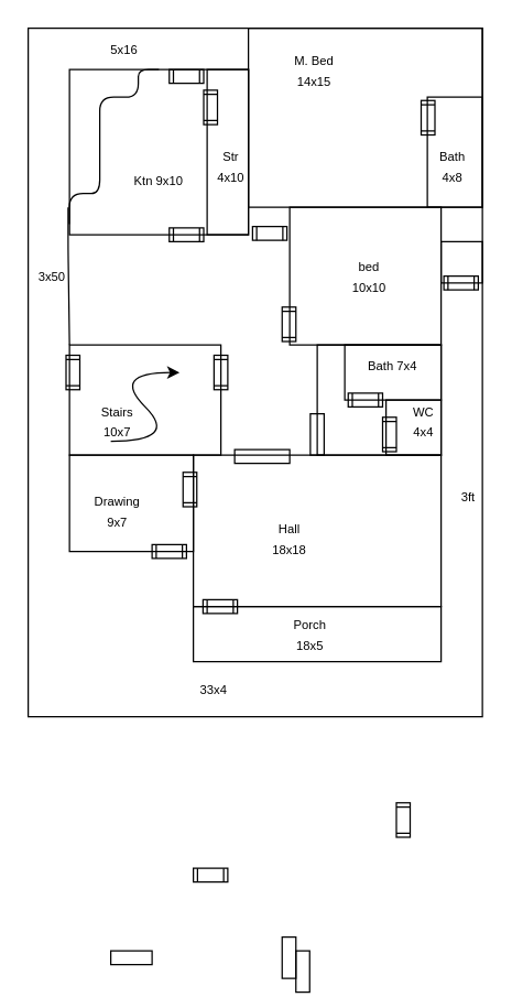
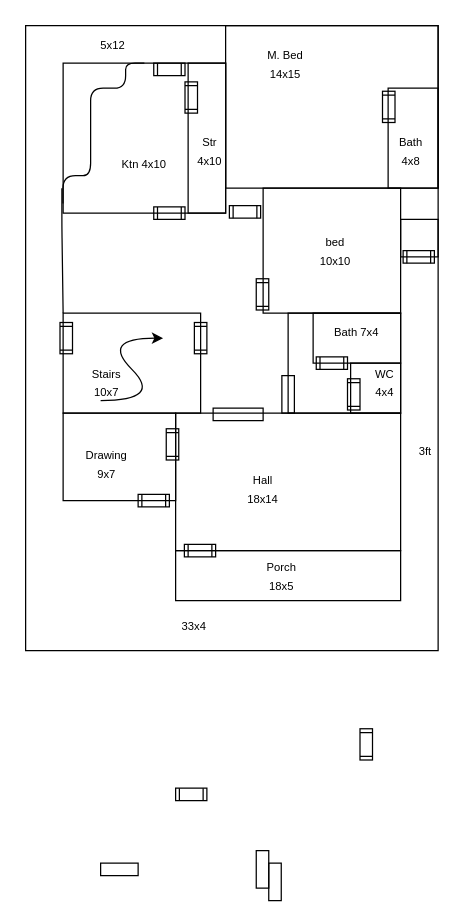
- <mxCell id="51" value="&lt;font style=&quot;font-size: 9px&quot;&gt;5x16&lt;/font&gt;" style="text;html=1;strokeColor=none;fillColor=none;align=center;verticalAlign=middle;whiteSpace=wrap;rounded=0;shadow=0;glass=0;labelBackgroundColor=none;sketch=0;" vertex="1" parent="1"><mxGeometry x="70" y="25" width="40" height="20" as="geometry" /></mxCell>
+ <mxCell id="51" value="&lt;font style=&quot;font-size: 9px&quot;&gt;5x12&lt;/font&gt;" style="text;html=1;strokeColor=none;fillColor=none;align=center;verticalAlign=middle;whiteSpace=wrap;rounded=0;shadow=0;glass=0;labelBackgroundColor=none;sketch=0;" vertex="1" parent="1"><mxGeometry x="70" y="25" width="40" height="20" as="geometry" /></mxCell>
- <mxCell id="48" value="&lt;font style=&quot;font-size: 9px&quot;&gt;Ktn 9x10&lt;/font&gt;" style="text;html=1;strokeColor=none;fillColor=none;align=center;verticalAlign=middle;whiteSpace=wrap;rounded=0;shadow=0;glass=0;labelBackgroundColor=none;sketch=0;" vertex="1" parent="1"><mxGeometry x="95" y="120" width="40" height="20" as="geometry" /></mxCell>
+ <mxCell id="48" value="&lt;font style=&quot;font-size: 9px&quot;&gt;Ktn 4x10&lt;/font&gt;" style="text;html=1;strokeColor=none;fillColor=none;align=center;verticalAlign=middle;whiteSpace=wrap;rounded=0;shadow=0;glass=0;labelBackgroundColor=none;sketch=0;" vertex="1" parent="1"><mxGeometry x="95" y="120" width="40" height="20" as="geometry" /></mxCell>
- <mxCell id="50" value="&lt;font style=&quot;font-size: 9px&quot;&gt;3x50&lt;/font&gt;" style="text;html=1;strokeColor=none;fillColor=none;align=center;verticalAlign=middle;whiteSpace=wrap;rounded=0;shadow=0;glass=0;labelBackgroundColor=none;sketch=0;" vertex="1" parent="1"><mxGeometry x="25" y="190" width="25" height="20" as="geometry" /></mxCell>
- <mxCell id="41" value="&lt;font style=&quot;font-size: 9px&quot;&gt;Hall 18x18&lt;/font&gt;" style="text;html=1;strokeColor=none;fillColor=none;align=center;verticalAlign=middle;whiteSpace=wrap;rounded=0;shadow=0;glass=0;labelBackgroundColor=none;sketch=0;" vertex="1" parent="1"><mxGeometry x="190" y="380" width="40" height="20" as="geometry" /></mxCell>
+ <mxCell id="41" value="&lt;font style=&quot;font-size: 9px&quot;&gt;Hall 18x14&lt;/font&gt;" style="text;html=1;strokeColor=none;fillColor=none;align=center;verticalAlign=middle;whiteSpace=wrap;rounded=0;shadow=0;glass=0;labelBackgroundColor=none;sketch=0;" vertex="1" parent="1"><mxGeometry x="190" y="380" width="40" height="20" as="geometry" /></mxCell>
